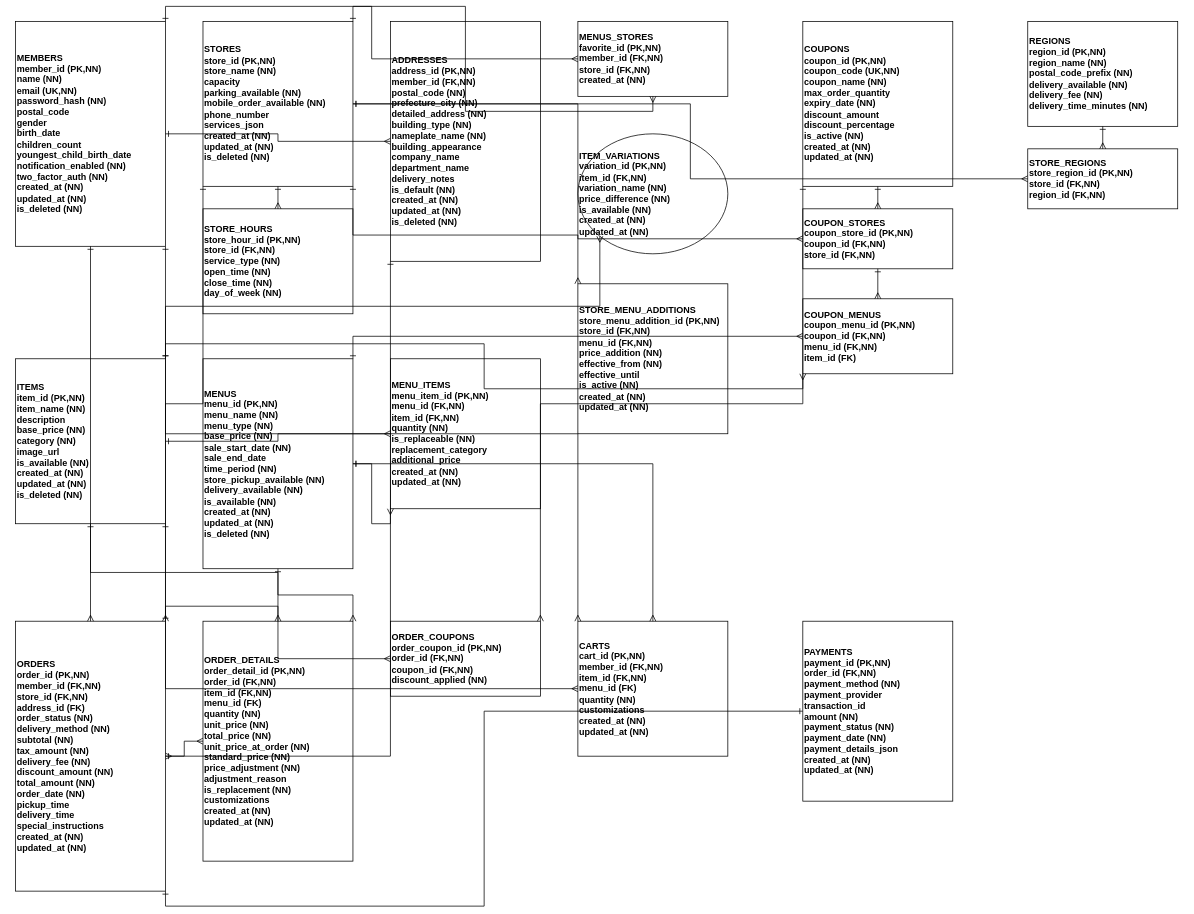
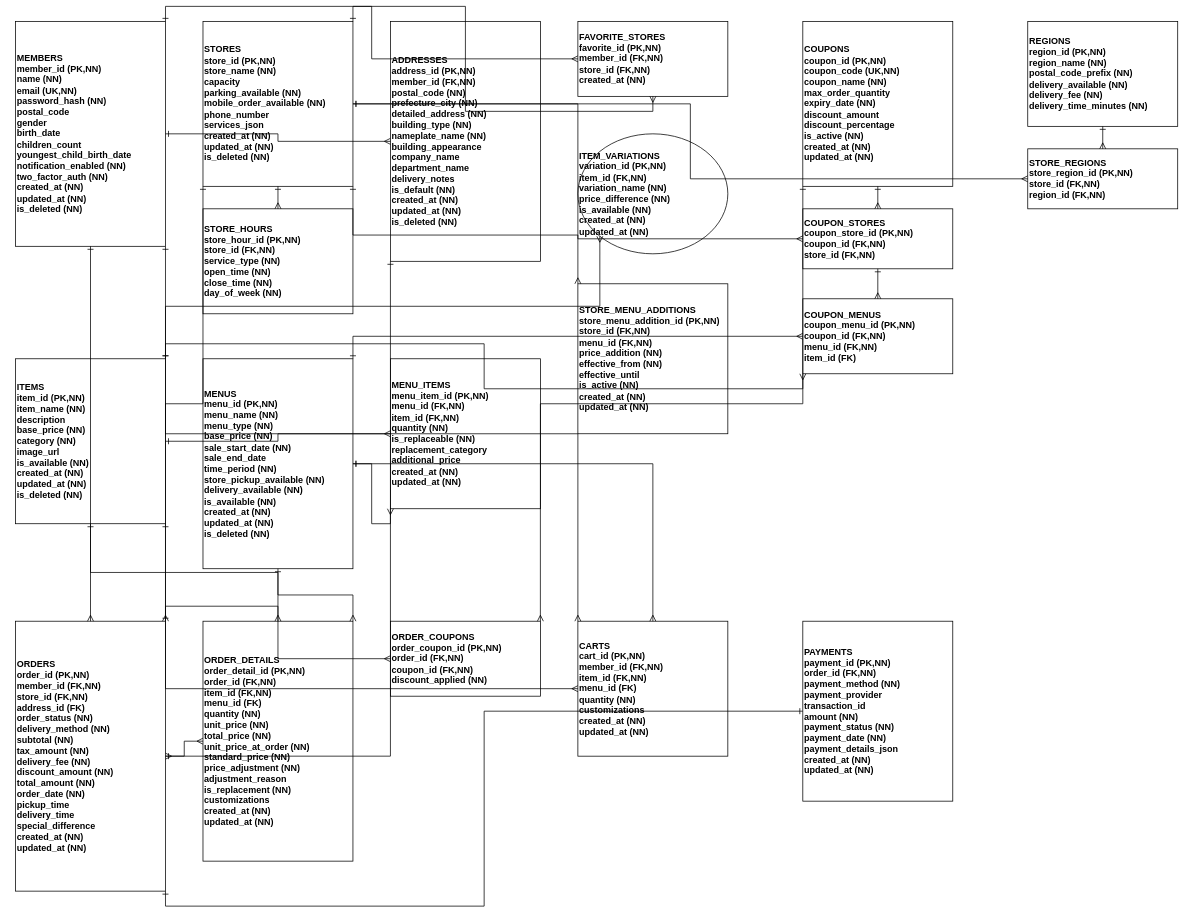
- <mxCell id="6" value="MENUS_STORES&lt;br&gt;favorite_id (PK,NN)&lt;br&gt;member_id (FK,NN)&lt;br&gt;store_id (FK,NN)&lt;br&gt;created_at (NN)" style="whiteSpace=wrap;html=1;align=left;fontStyle=1;" parent="1" vertex="1"><mxGeometry x="770" y="20" width="200" height="100" as="geometry" /></mxCell>
+ <mxCell id="6" value="FAVORITE_STORES&lt;br&gt;favorite_id (PK,NN)&lt;br&gt;member_id (FK,NN)&lt;br&gt;store_id (FK,NN)&lt;br&gt;created_at (NN)" style="whiteSpace=wrap;html=1;align=left;fontStyle=1;" parent="1" vertex="1"><mxGeometry x="770" y="20" width="200" height="100" as="geometry" /></mxCell>
- <mxCell id="15" value="ORDERS&lt;br&gt;order_id (PK,NN)&lt;br&gt;member_id (FK,NN)&lt;br&gt;store_id (FK,NN)&lt;br&gt;address_id (FK)&lt;br&gt;order_status (NN)&lt;br&gt;delivery_method (NN)&lt;br&gt;subtotal (NN)&lt;br&gt;tax_amount (NN)&lt;br&gt;delivery_fee (NN)&lt;br&gt;discount_amount (NN)&lt;br&gt;total_amount (NN)&lt;br&gt;order_date (NN)&lt;br&gt;pickup_time&lt;br&gt;delivery_time&lt;br&gt;special_instructions&lt;br&gt;created_at (NN)&lt;br&gt;updated_at (NN)" style="whiteSpace=wrap;html=1;align=left;fontStyle=1;" parent="1" vertex="1"><mxGeometry x="20" y="820" width="200" height="360" as="geometry" /></mxCell>
+ <mxCell id="15" value="ORDERS&lt;br&gt;order_id (PK,NN)&lt;br&gt;member_id (FK,NN)&lt;br&gt;store_id (FK,NN)&lt;br&gt;address_id (FK)&lt;br&gt;order_status (NN)&lt;br&gt;delivery_method (NN)&lt;br&gt;subtotal (NN)&lt;br&gt;tax_amount (NN)&lt;br&gt;delivery_fee (NN)&lt;br&gt;discount_amount (NN)&lt;br&gt;total_amount (NN)&lt;br&gt;order_date (NN)&lt;br&gt;pickup_time&lt;br&gt;delivery_time&lt;br&gt;special_difference&lt;br&gt;created_at (NN)&lt;br&gt;updated_at (NN)" style="whiteSpace=wrap;html=1;align=left;fontStyle=1;" parent="1" vertex="1"><mxGeometry x="20" y="820" width="200" height="360" as="geometry" /></mxCell>
